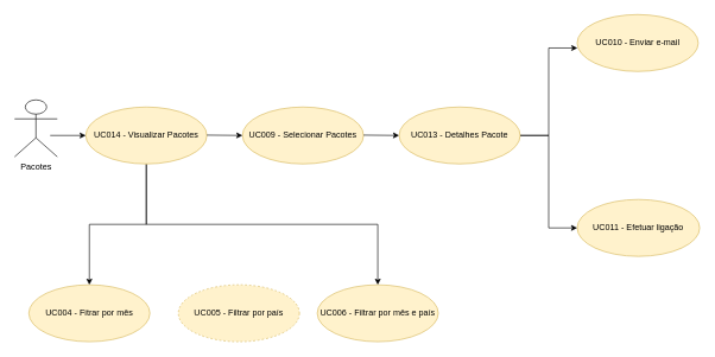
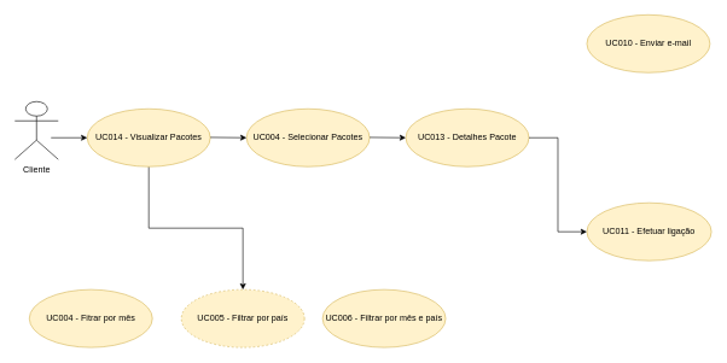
- <mxCell id="10" style="edgeStyle=orthogonalEdgeStyle;rounded=0;orthogonalLoop=1;jettySize=auto;html=1;entryX=0.002;entryY=0.588;entryDx=0;entryDy=0;entryPerimeter=0;" edge="1" parent="1" source="11" target="12"><mxGeometry relative="1" as="geometry"><mxPoint x="800" y="190" as="targetPoint" /></mxGeometry></mxCell>
- <mxCell id="7" value="UC009 - Selecionar Pacotes" style="ellipse;whiteSpace=wrap;html=1;fillColor=#fff2cc;strokeColor=#d6b656;" vertex="1" parent="1"><mxGeometry x="340" y="150" width="170" height="80" as="geometry" /></mxCell>
+ <mxCell id="7" value="UC004 - Selecionar Pacotes" style="ellipse;whiteSpace=wrap;html=1;fillColor=#fff2cc;strokeColor=#d6b656;" vertex="1" parent="1"><mxGeometry x="340" y="150" width="170" height="80" as="geometry" /></mxCell>
- <mxCell id="2" value="Pacotes" style="shape=umlActor;verticalLabelPosition=bottom;labelBackgroundColor=#ffffff;verticalAlign=top;html=1;outlineConnect=0;" vertex="1" parent="1"><mxGeometry x="20" y="140" width="60" height="80" as="geometry" /></mxCell>
+ <mxCell id="2" value="Cliente" style="shape=umlActor;verticalLabelPosition=bottom;labelBackgroundColor=#ffffff;verticalAlign=top;html=1;outlineConnect=0;" vertex="1" parent="1"><mxGeometry x="20" y="140" width="60" height="80" as="geometry" /></mxCell>
- <mxCell id="3" style="edgeStyle=orthogonalEdgeStyle;rounded=0;orthogonalLoop=1;jettySize=auto;html=1;exitX=0.5;exitY=1;exitDx=0;exitDy=0;entryX=0.5;entryY=0;entryDx=0;entryDy=0;" edge="1" parent="1" source="5" target="17"><mxGeometry relative="1" as="geometry" /></mxCell>
- <mxCell id="4" style="edgeStyle=orthogonalEdgeStyle;rounded=0;orthogonalLoop=1;jettySize=auto;html=1;exitX=0.5;exitY=1;exitDx=0;exitDy=0;" edge="1" parent="1" source="5" target="19"><mxGeometry relative="1" as="geometry" /></mxCell>
+ <mxCell id="4" style="edgeStyle=orthogonalEdgeStyle;rounded=0;orthogonalLoop=1;jettySize=auto;html=1;exitX=0.5;exitY=1;exitDx=0;exitDy=0;" edge="1" parent="1" source="5" target="18"><mxGeometry relative="1" as="geometry" /></mxCell>
